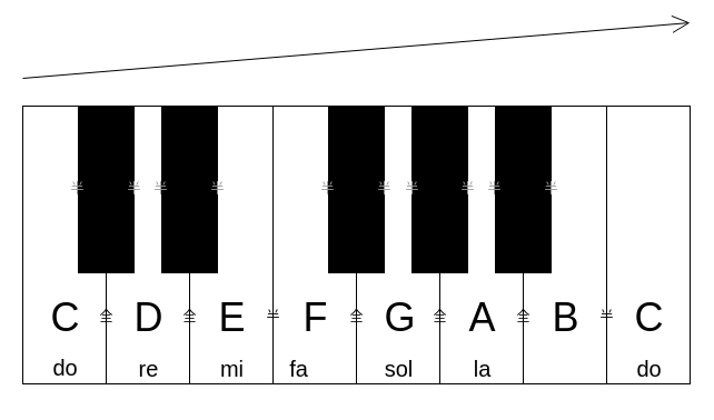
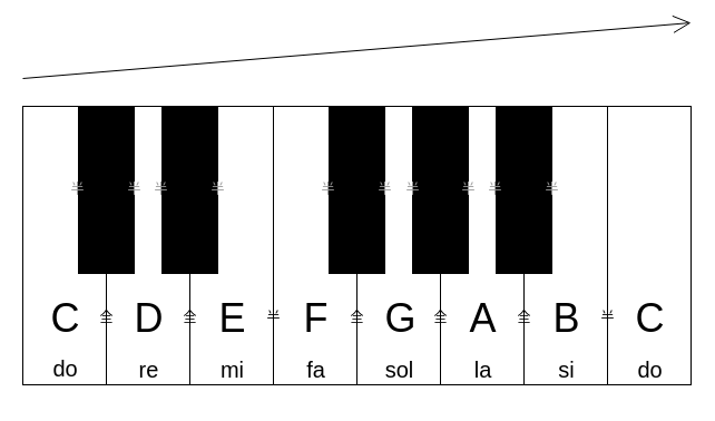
- <mxCell id="20" value="fa" style="text;html=1;align=center;verticalAlign=middle;resizable=0;points=[];autosize=1;strokeColor=none;fillColor=none;hachureGap=4;fontSize=20;fontColor=#000000;" parent="16" vertex="1"><mxGeometry x="210" y="12.5" width="25" height="25" as="geometry" /></mxCell>
+ <mxCell id="20" value="fa" style="text;html=1;align=center;verticalAlign=middle;resizable=0;points=[];autosize=1;strokeColor=none;fillColor=none;hachureGap=4;fontSize=20;fontColor=#000000;" parent="16" vertex="1"><mxGeometry x="225" y="12.5" width="25" height="25" as="geometry" /></mxCell>
+ <mxCell id="23" value="si" style="text;html=1;align=center;verticalAlign=middle;resizable=0;points=[];autosize=1;strokeColor=none;fillColor=none;hachureGap=4;fontSize=20;fontColor=#000000;" parent="16" vertex="1"><mxGeometry x="450.5" y="13" width="25" height="25" as="geometry" /></mxCell>
